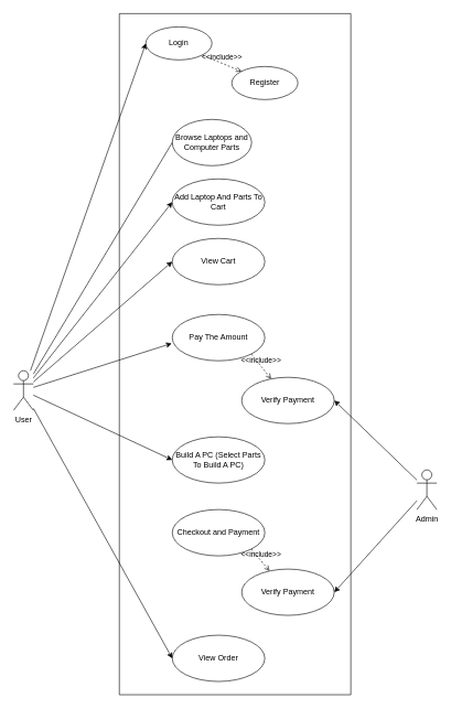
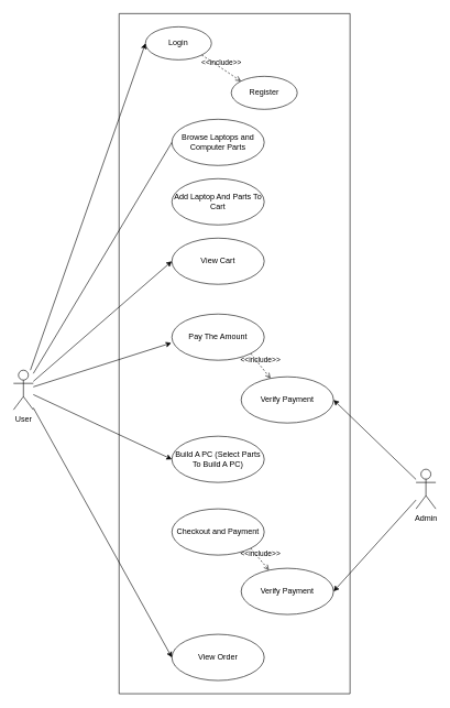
- <mxCell id="4" value="Register" style="ellipse;whiteSpace=wrap;html=1;" vertex="1" parent="2"><mxGeometry x="170" y="80" width="100" height="50" as="geometry" /></mxCell>
+ <mxCell id="4" value="Register" style="ellipse;whiteSpace=wrap;html=1;" vertex="1" parent="2"><mxGeometry x="170" y="95" width="100" height="50" as="geometry" /></mxCell>
- <mxCell id="6" value="Browse Laptops and Computer Parts" style="ellipse;whiteSpace=wrap;html=1;" vertex="1" parent="2"><mxGeometry x="80" y="160" width="120" height="70" as="geometry" /></mxCell>
+ <mxCell id="6" value="Browse Laptops and Computer Parts" style="ellipse;whiteSpace=wrap;html=1;" vertex="1" parent="2"><mxGeometry x="80" y="160" width="140" height="70" as="geometry" /></mxCell>
- <mxCell id="19" style="edgeStyle=none;html=1;entryX=0;entryY=0.5;entryDx=0;entryDy=0;" edge="1" parent="1" source="23" target="7"><mxGeometry relative="1" as="geometry" /></mxCell>
